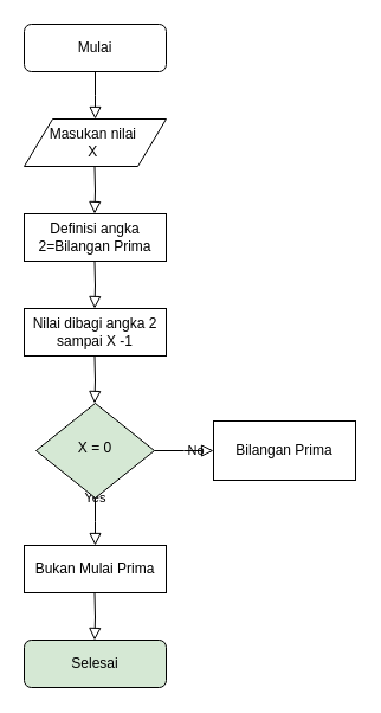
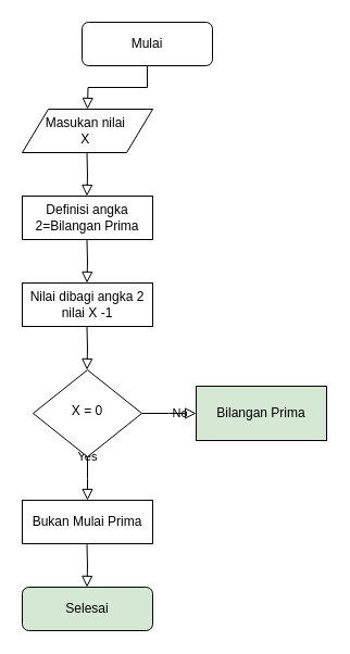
- <mxCell id="3" value="Mulai" style="rounded=1;whiteSpace=wrap;html=1;fontSize=12;glass=0;strokeWidth=1;shadow=0;" parent="1" vertex="1"><mxGeometry x="20" width="120" height="40" as="geometry" y="20" /></mxCell>
+ <mxCell id="3" value="Mulai" style="rounded=1;whiteSpace=wrap;html=1;fontSize=12;glass=0;strokeWidth=1;shadow=0;" parent="1" vertex="1"><mxGeometry x="75" y="20" width="120" height="40" as="geometry" /></mxCell>
- <mxCell id="8" value="Nilai dibagi angka 2 sampai X -1" style="rounded=0;whiteSpace=wrap;html=1;" vertex="1" parent="1"><mxGeometry x="20" y="260" width="120" height="40" as="geometry" /></mxCell>
+ <mxCell id="8" value="Nilai dibagi angka 2 nilai X -1" style="rounded=0;whiteSpace=wrap;html=1;" vertex="1" parent="1"><mxGeometry x="20" y="260" width="120" height="40" as="geometry" /></mxCell>
- <mxCell id="11" value="X = 0" style="rhombus;whiteSpace=wrap;html=1;shadow=0;fontFamily=Helvetica;fontSize=12;align=center;strokeWidth=1;spacing=6;spacingTop=-4;fillColor=#d5e8d4;" vertex="1" parent="1"><mxGeometry x="30" y="340" width="100" height="80" as="geometry" /></mxCell>
+ <mxCell id="11" value="X = 0" style="rhombus;whiteSpace=wrap;html=1;shadow=0;fontFamily=Helvetica;fontSize=12;align=center;strokeWidth=1;spacing=6;spacingTop=-4;" vertex="1" parent="1"><mxGeometry x="30" y="340" width="100" height="80" as="geometry" /></mxCell>
- <mxCell id="13" value="Bilangan Prima" style="rounded=0;whiteSpace=wrap;html=1;" vertex="1" parent="1"><mxGeometry x="180" y="355" width="120" height="50" as="geometry" /></mxCell>
+ <mxCell id="13" value="Bilangan Prima" style="rounded=0;whiteSpace=wrap;html=1;fillColor=#d5e8d4;" vertex="1" parent="1"><mxGeometry x="180" y="355" width="120" height="50" as="geometry" /></mxCell>
